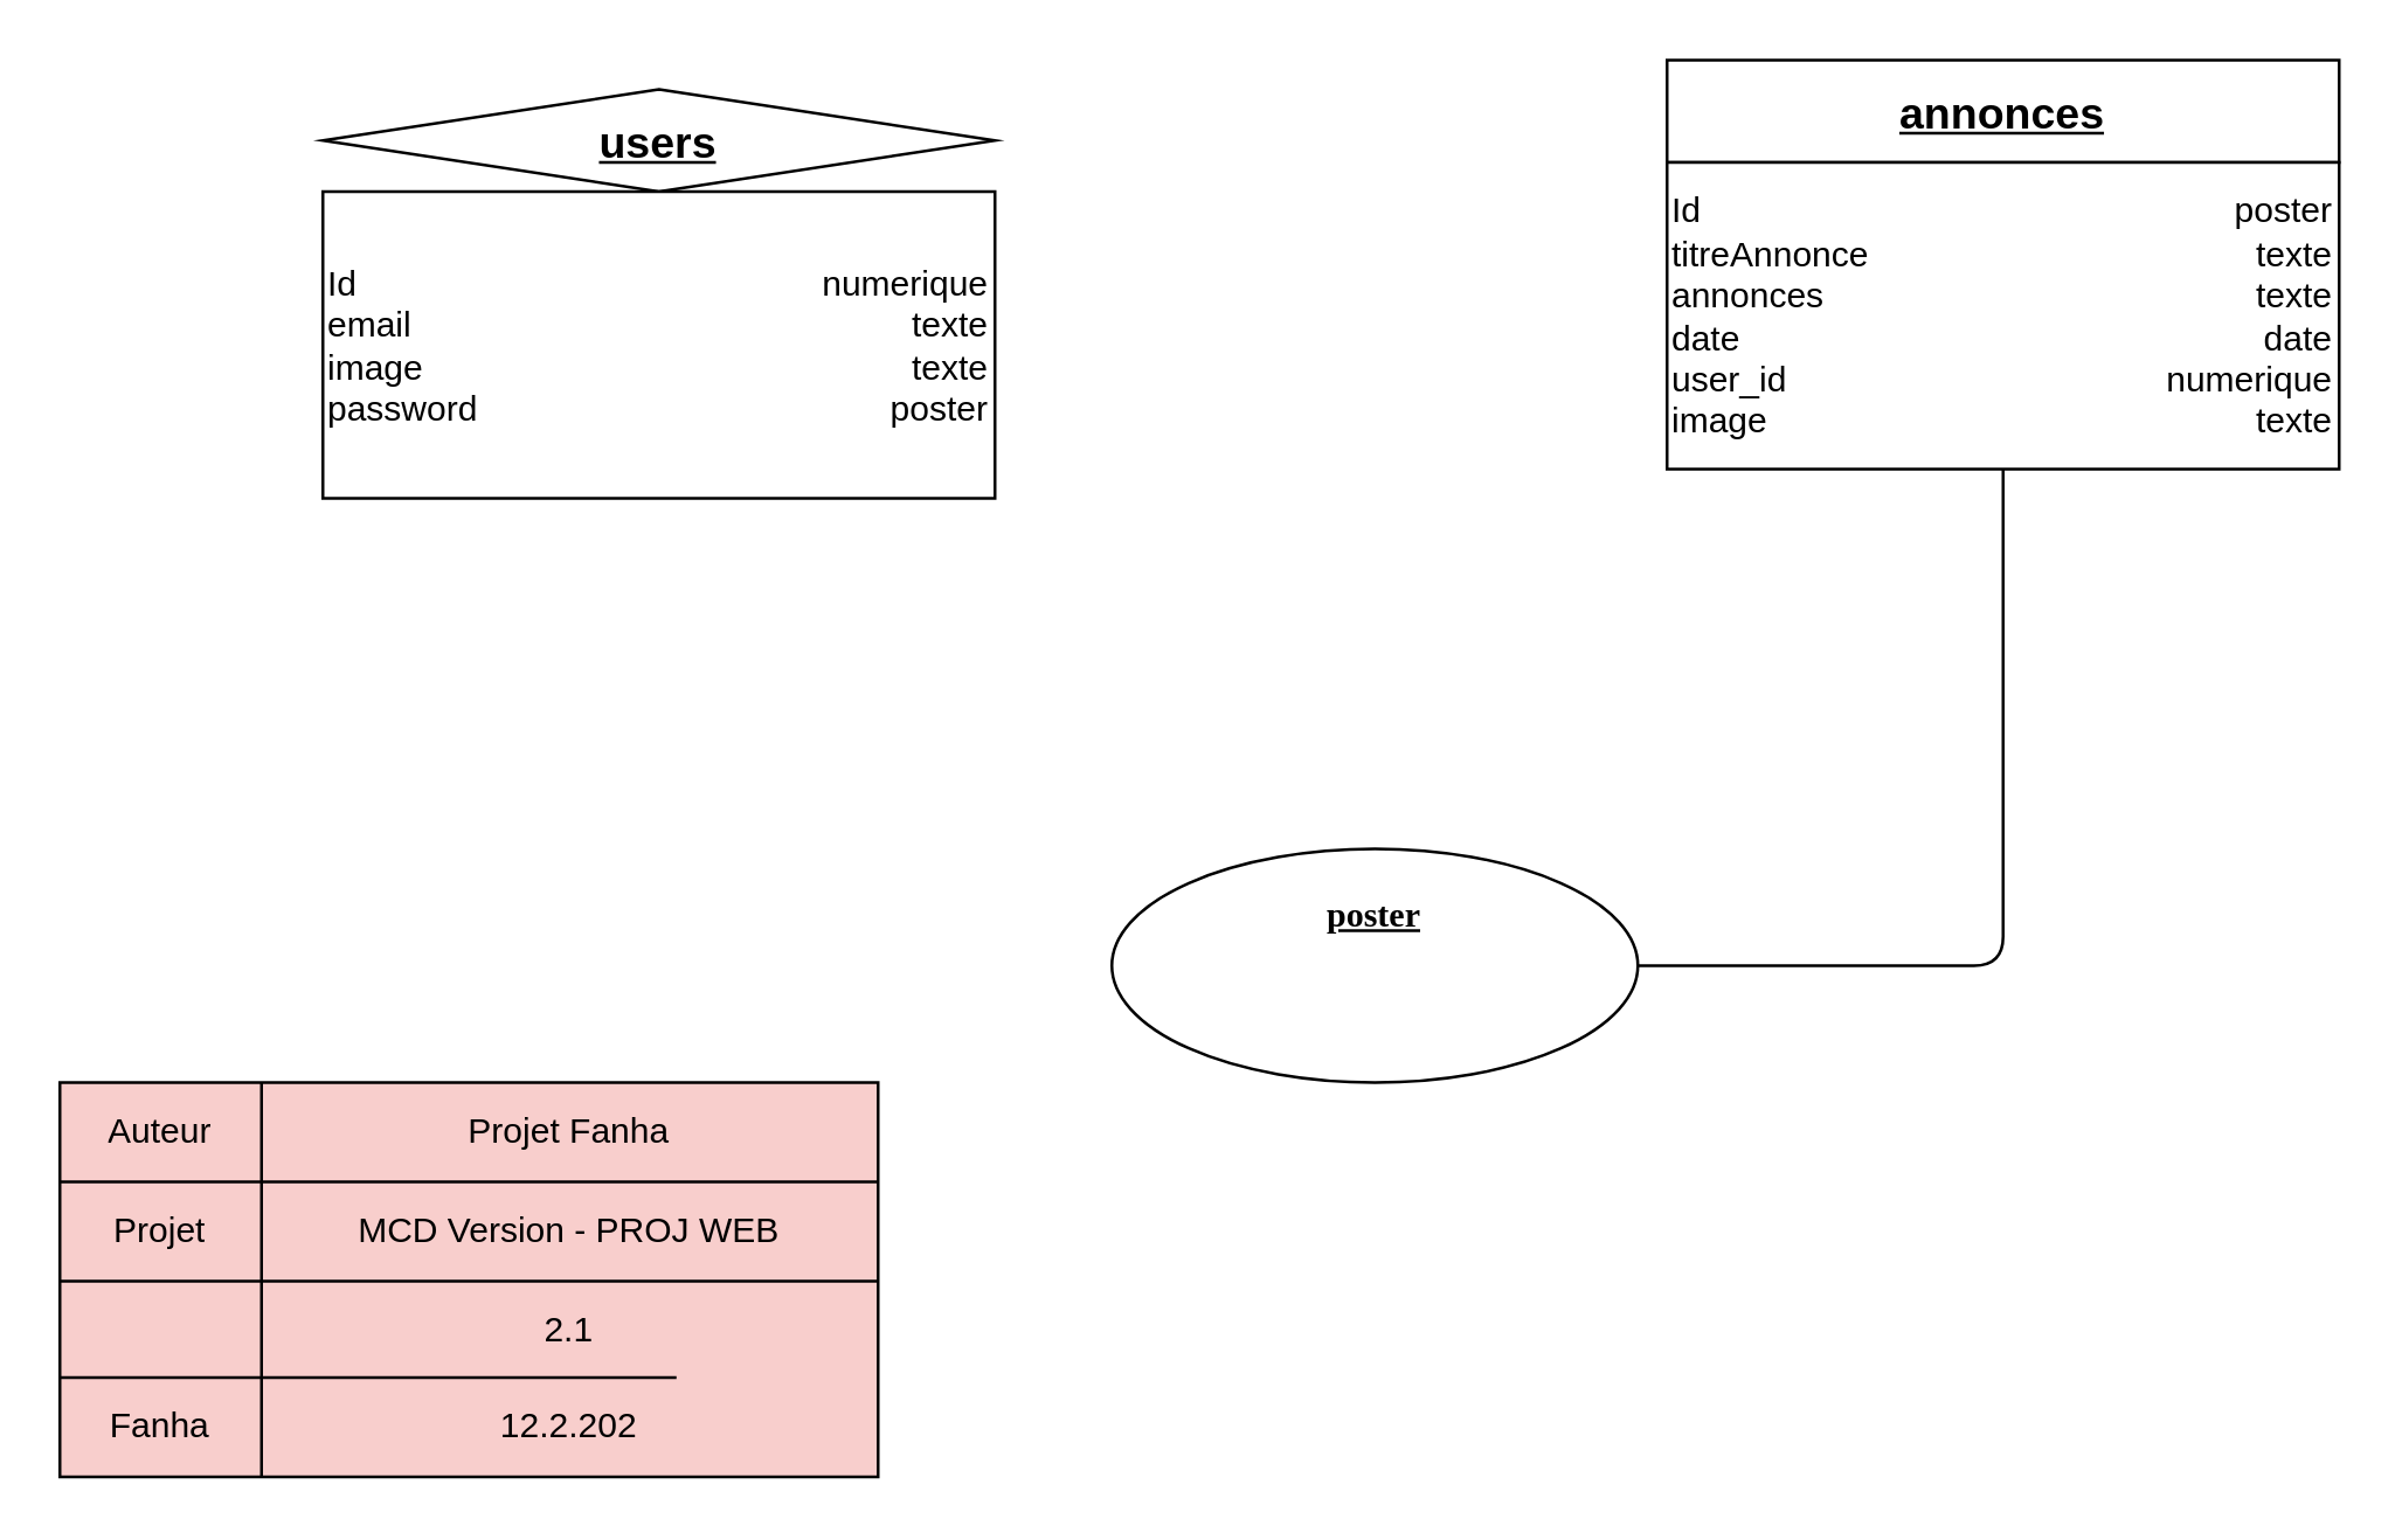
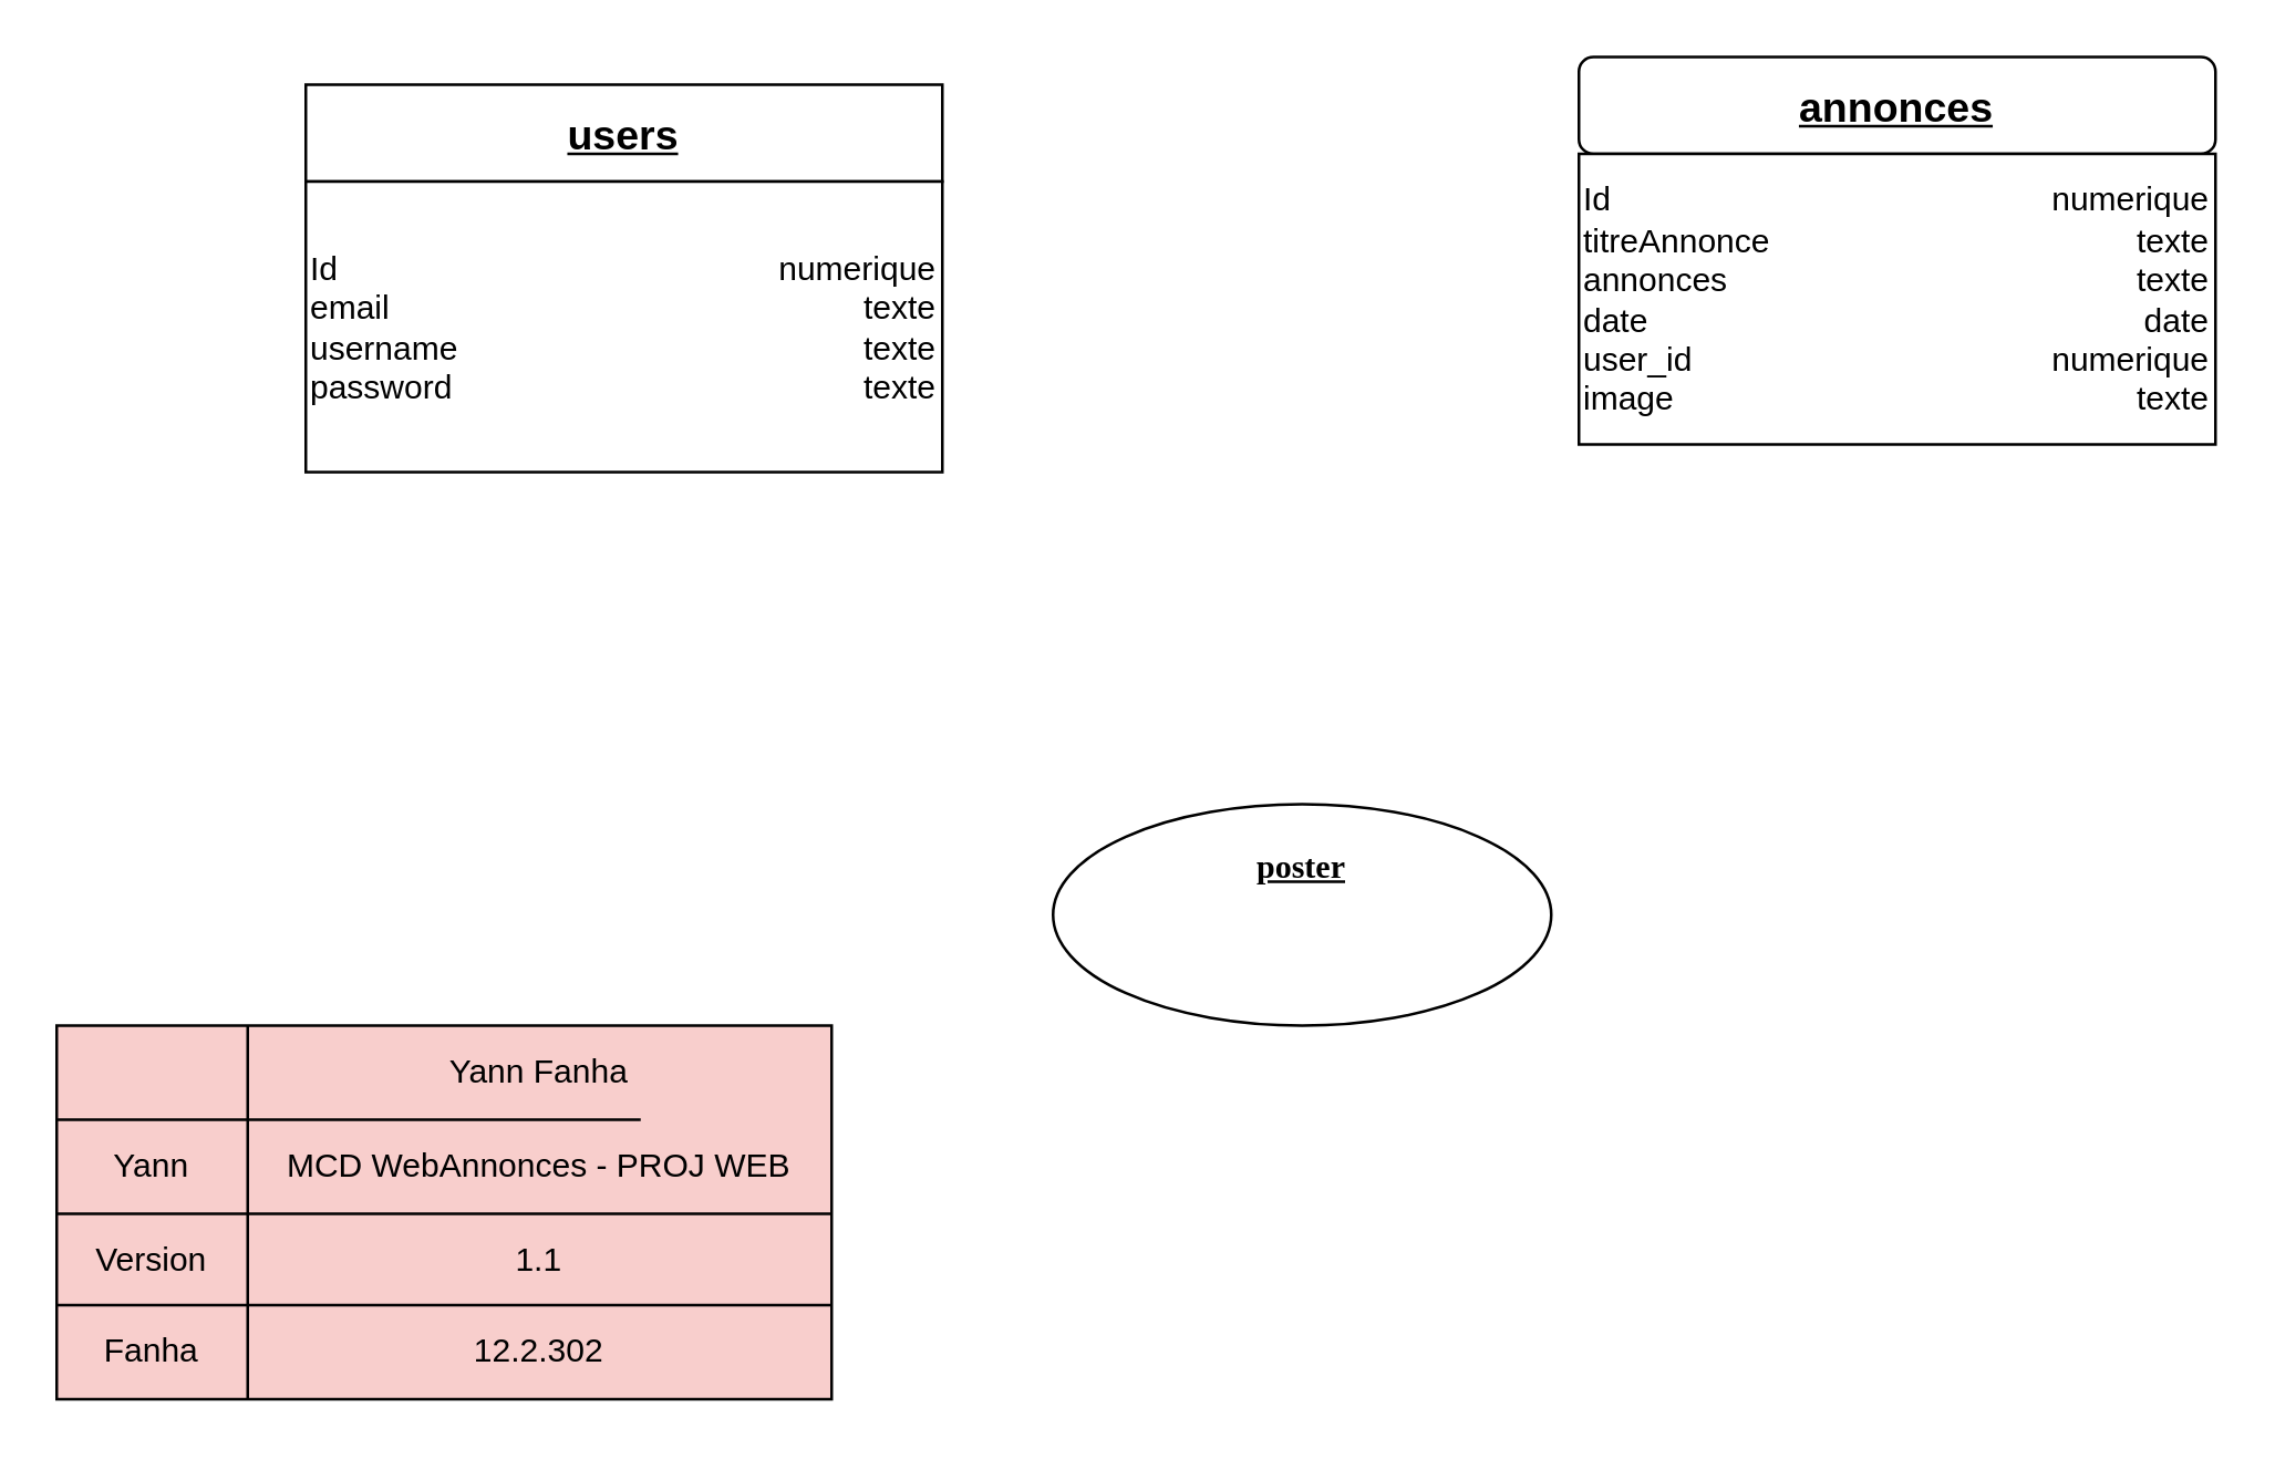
- <mxCell id="6" value="&lt;span style=&quot;font-size: 15px&quot;&gt;&lt;b&gt;&lt;u&gt;annonces&lt;/u&gt;&lt;/b&gt;&lt;/span&gt;" style="rounded=0;whiteSpace=wrap;html=1;" parent="5" vertex="1"><mxGeometry width="230.0" height="35" as="geometry" /></mxCell>
+ <mxCell id="6" value="&lt;span style=&quot;font-size: 15px&quot;&gt;&lt;b&gt;&lt;u&gt;annonces&lt;/u&gt;&lt;/b&gt;&lt;/span&gt;" style="whiteSpace=wrap;html=1;rounded=1;" parent="5" vertex="1"><mxGeometry width="230.0" height="35" as="geometry" /></mxCell>
- <mxCell id="12" value="&lt;b&gt;&lt;font style=&quot;font-size: 15px&quot;&gt;&lt;u&gt;users&lt;/u&gt;&lt;/font&gt;&lt;/b&gt;" style="rhombus;whiteSpace=wrap;html=1;" parent="11" vertex="1"><mxGeometry width="230.0" height="35" as="geometry" /></mxCell>
+ <mxCell id="12" value="&lt;b&gt;&lt;font style=&quot;font-size: 15px&quot;&gt;&lt;u&gt;users&lt;/u&gt;&lt;/font&gt;&lt;/b&gt;" style="rounded=0;whiteSpace=wrap;html=1;" parent="11" vertex="1"><mxGeometry width="230.0" height="35" as="geometry" /></mxCell>
- <mxCell id="9" value="poster&lt;br&gt;texte&lt;br&gt;texte&lt;br&gt;date&lt;br&gt;numerique&lt;br&gt;texte" style="text;html=1;strokeColor=none;fillColor=none;align=right;verticalAlign=middle;whiteSpace=wrap;rounded=0;" parent="5" vertex="1"><mxGeometry x="115.0" y="35" width="115.0" height="105" as="geometry" /></mxCell>
+ <mxCell id="9" value="numerique&lt;br&gt;texte&lt;br&gt;texte&lt;br&gt;date&lt;br&gt;numerique&lt;br&gt;texte" style="text;html=1;strokeColor=none;fillColor=none;align=right;verticalAlign=middle;whiteSpace=wrap;rounded=0;" parent="5" vertex="1"><mxGeometry x="115.0" y="35" width="115.0" height="105" as="geometry" /></mxCell>
- <mxCell id="14" value="Id&lt;br&gt;email&lt;br&gt;image&lt;br&gt;password" style="text;html=1;strokeColor=none;fillColor=none;align=left;verticalAlign=middle;whiteSpace=wrap;rounded=0;" parent="11" vertex="1"><mxGeometry y="35" width="115.0" height="105" as="geometry" /></mxCell>
+ <mxCell id="14" value="Id&lt;br&gt;email&lt;br&gt;username&lt;br&gt;password" style="text;html=1;strokeColor=none;fillColor=none;align=left;verticalAlign=middle;whiteSpace=wrap;rounded=0;" parent="11" vertex="1"><mxGeometry y="35" width="115.0" height="105" as="geometry" /></mxCell>
- <mxCell id="15" value="numerique&lt;br&gt;texte&lt;br&gt;texte&lt;br&gt;poster" style="text;html=1;strokeColor=none;fillColor=none;align=right;verticalAlign=middle;whiteSpace=wrap;rounded=0;" parent="11" vertex="1"><mxGeometry x="115.0" y="35" width="115.0" height="105" as="geometry" /></mxCell>
+ <mxCell id="15" value="numerique&lt;br&gt;texte&lt;br&gt;texte&lt;br&gt;texte" style="text;html=1;strokeColor=none;fillColor=none;align=right;verticalAlign=middle;whiteSpace=wrap;rounded=0;" parent="11" vertex="1"><mxGeometry x="115.0" y="35" width="115.0" height="105" as="geometry" /></mxCell>
- <mxCell id="17" value="" style="endArrow=none;html=1;entryX=1;entryY=1;entryDx=0;entryDy=0;exitX=1;exitY=0.5;exitDx=0;exitDy=0;" parent="1" source="16" target="8" edge="1"><mxGeometry width="50" height="50" relative="1" as="geometry"><mxPoint x="640" y="280" as="sourcePoint" /><mxPoint x="690" y="230" as="targetPoint" /><Array as="points"><mxPoint x="685" y="330" /></Array></mxGeometry></mxCell>
- <mxCell id="20" value="Auteur" style="shape=partialRectangle;html=1;whiteSpace=wrap;connectable=0;fillColor=none;top=0;left=0;bottom=0;right=0;overflow=hidden;" parent="19" vertex="1"><mxGeometry width="69" height="34" as="geometry" /></mxCell>
- <mxCell id="21" value="Projet Fanha" style="shape=partialRectangle;html=1;whiteSpace=wrap;connectable=0;fillColor=none;top=0;left=0;bottom=0;right=0;overflow=hidden;" parent="19" vertex="1"><mxGeometry x="69" width="211" height="34" as="geometry" /></mxCell>
+ <mxCell id="21" value="Yann Fanha" style="shape=partialRectangle;html=1;whiteSpace=wrap;connectable=0;fillColor=none;top=0;left=0;bottom=0;right=0;overflow=hidden;" parent="19" vertex="1"><mxGeometry x="69" width="211" height="34" as="geometry" /></mxCell>
- <mxCell id="23" value="Projet" style="shape=partialRectangle;html=1;whiteSpace=wrap;connectable=0;fillColor=none;top=0;left=0;bottom=0;right=0;overflow=hidden;" parent="22" vertex="1"><mxGeometry width="69" height="34" as="geometry" /></mxCell>
+ <mxCell id="23" value="Yann" style="shape=partialRectangle;html=1;whiteSpace=wrap;connectable=0;fillColor=none;top=0;left=0;bottom=0;right=0;overflow=hidden;" parent="22" vertex="1"><mxGeometry width="69" height="34" as="geometry" /></mxCell>
- <mxCell id="24" value="MCD Version - PROJ WEB" style="shape=partialRectangle;html=1;whiteSpace=wrap;connectable=0;fillColor=none;top=0;left=0;bottom=0;right=0;overflow=hidden;" parent="22" vertex="1"><mxGeometry x="69" width="211" height="34" as="geometry" /></mxCell>
+ <mxCell id="24" value="MCD WebAnnonces - PROJ WEB" style="shape=partialRectangle;html=1;whiteSpace=wrap;connectable=0;fillColor=none;top=0;left=0;bottom=0;right=0;overflow=hidden;" parent="22" vertex="1"><mxGeometry x="69" width="211" height="34" as="geometry" /></mxCell>
+ <mxCell id="26" value="Version" style="shape=partialRectangle;html=1;whiteSpace=wrap;connectable=0;fillColor=none;top=0;left=0;bottom=0;right=0;overflow=hidden;" parent="25" vertex="1"><mxGeometry width="69" height="33" as="geometry" /></mxCell>
- <mxCell id="27" value="2.1" style="shape=partialRectangle;html=1;whiteSpace=wrap;connectable=0;fillColor=none;top=0;left=0;bottom=0;right=0;overflow=hidden;" parent="25" vertex="1"><mxGeometry x="69" width="211" height="33" as="geometry" /></mxCell>
+ <mxCell id="27" value="1.1" style="shape=partialRectangle;html=1;whiteSpace=wrap;connectable=0;fillColor=none;top=0;left=0;bottom=0;right=0;overflow=hidden;" parent="25" vertex="1"><mxGeometry x="69" width="211" height="33" as="geometry" /></mxCell>
- <mxCell id="30" value="12.2.202" style="shape=partialRectangle;html=1;whiteSpace=wrap;connectable=0;fillColor=none;top=0;left=0;bottom=0;right=0;overflow=hidden;" parent="28" vertex="1"><mxGeometry x="69" width="211" height="34" as="geometry" /></mxCell>
+ <mxCell id="30" value="12.2.302" style="shape=partialRectangle;html=1;whiteSpace=wrap;connectable=0;fillColor=none;top=0;left=0;bottom=0;right=0;overflow=hidden;" parent="28" vertex="1"><mxGeometry x="69" width="211" height="34" as="geometry" /></mxCell>
